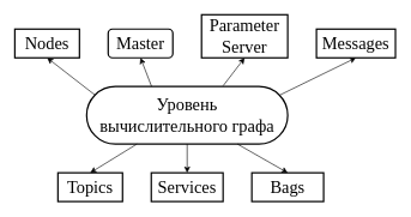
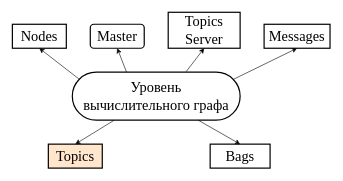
- <mxCell id="8" value="Parameter&lt;br&gt;Server" style="rounded=0;whiteSpace=wrap;html=1;fontFamily=Times New Roman;fontSize=24;strokeWidth=2;" vertex="1" parent="1"><mxGeometry x="280" y="20" width="120" height="60" as="geometry" /></mxCell>
+ <mxCell id="8" value="Topics&lt;br&gt;Server" style="rounded=0;whiteSpace=wrap;html=1;fontFamily=Times New Roman;fontSize=24;strokeWidth=2;" vertex="1" parent="1"><mxGeometry x="280" y="20" width="120" height="60" as="geometry" /></mxCell>
- <mxCell id="15" value="" style="endArrow=classic;html=1;rounded=0;fontFamily=Times New Roman;fontSize=24;exitX=0.5;exitY=1;exitDx=0;exitDy=0;entryX=0.5;entryY=0;entryDx=0;entryDy=0;" edge="1" parent="1" source="2" target="12"><mxGeometry width="50" height="50" relative="1" as="geometry"><mxPoint x="200" y="210" as="sourcePoint" /><mxPoint x="85" y="270" as="targetPoint" /></mxGeometry></mxCell>
- <mxCell id="11" value="Topics" style="rounded=0;whiteSpace=wrap;html=1;fontFamily=Times New Roman;fontSize=24;strokeWidth=2;" vertex="1" parent="1"><mxGeometry x="80" y="240" width="90" height="40" as="geometry" /></mxCell>
+ <mxCell id="11" value="Topics" style="rounded=0;whiteSpace=wrap;html=1;fontFamily=Times New Roman;fontSize=24;strokeWidth=2;fillColor=#ffe6cc;" vertex="1" parent="1"><mxGeometry x="80" y="240" width="90" height="40" as="geometry" /></mxCell>
- <mxCell id="12" value="Services" style="rounded=0;whiteSpace=wrap;html=1;fontFamily=Times New Roman;fontSize=24;strokeWidth=2;" vertex="1" parent="1"><mxGeometry x="210" y="240" width="100" height="40" as="geometry" /></mxCell>
